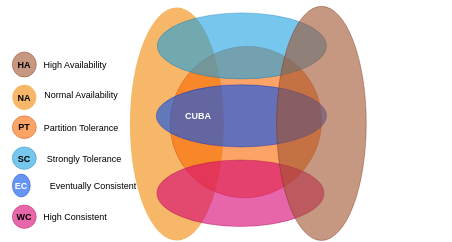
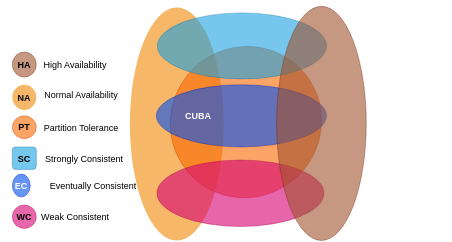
- <mxCell id="16" value="SC" style="ellipse;whiteSpace=wrap;fillColor=#1ba1e2;opacity=60;strokeColor=#006EAF;html=1;fontSize=15;fontColor=#000000;fontStyle=1" parent="1" vertex="1"><mxGeometry x="20" y="244.201" width="40" height="37.423" as="geometry" /></mxCell>
+ <mxCell id="16" value="SC" style="whiteSpace=wrap;fillColor=#1ba1e2;opacity=60;strokeColor=#006EAF;html=1;fontSize=15;fontColor=#000000;fontStyle=1;rounded=1;" parent="1" vertex="1"><mxGeometry x="20" y="244.201" width="40" height="37.423" as="geometry" /></mxCell>
- <mxCell id="25" value="Strongly Tolerance" style="text;html=1;strokeColor=none;fillColor=none;align=center;verticalAlign=middle;whiteSpace=wrap;rounded=0;fontSize=15;fontColor=#000000;" parent="1" vertex="1"><mxGeometry x="70" y="247.91" width="140" height="30" as="geometry" /></mxCell>
+ <mxCell id="25" value="Strongly Consistent" style="text;html=1;strokeColor=none;fillColor=none;align=center;verticalAlign=middle;whiteSpace=wrap;rounded=0;fontSize=15;fontColor=#000000;" parent="1" vertex="1"><mxGeometry x="70" y="247.91" width="140" height="30" as="geometry" /></mxCell>
- <mxCell id="27" value="High Consistent" style="text;html=1;strokeColor=none;fillColor=none;align=center;verticalAlign=middle;whiteSpace=wrap;rounded=0;fontSize=15;fontColor=#000000;" parent="1" vertex="1"><mxGeometry x="50" y="345.44" width="150" height="30" as="geometry" /></mxCell>
+ <mxCell id="27" value="Weak Consistent" style="text;html=1;strokeColor=none;fillColor=none;align=center;verticalAlign=middle;whiteSpace=wrap;rounded=0;fontSize=15;fontColor=#000000;" parent="1" vertex="1"><mxGeometry x="50" y="345.44" width="150" height="30" as="geometry" /></mxCell>
